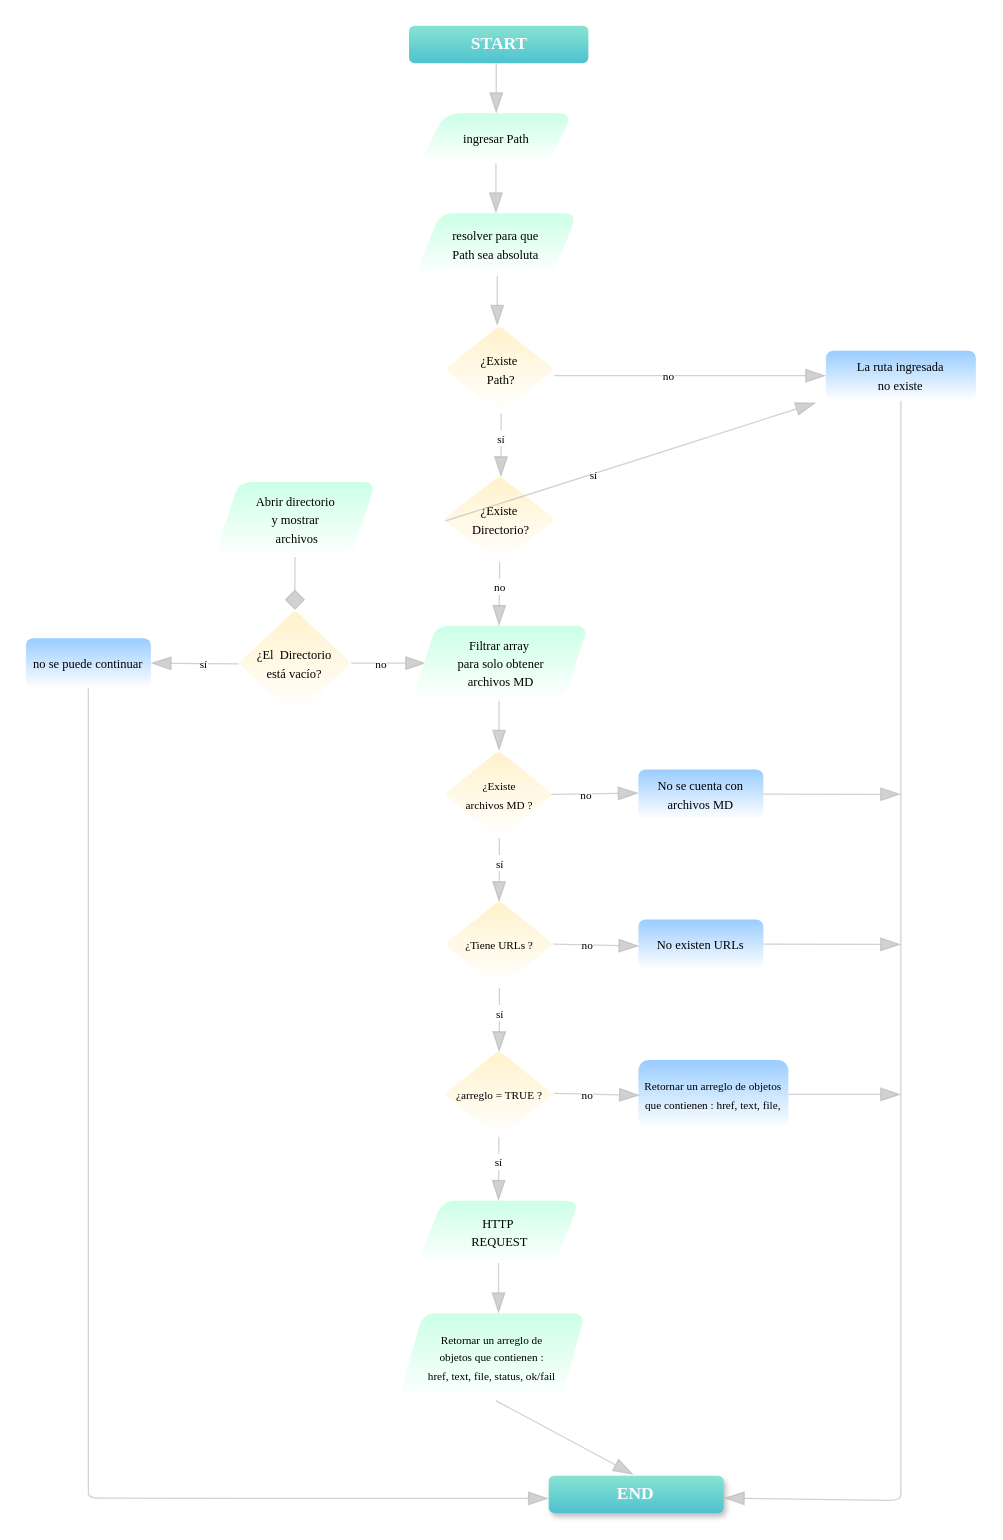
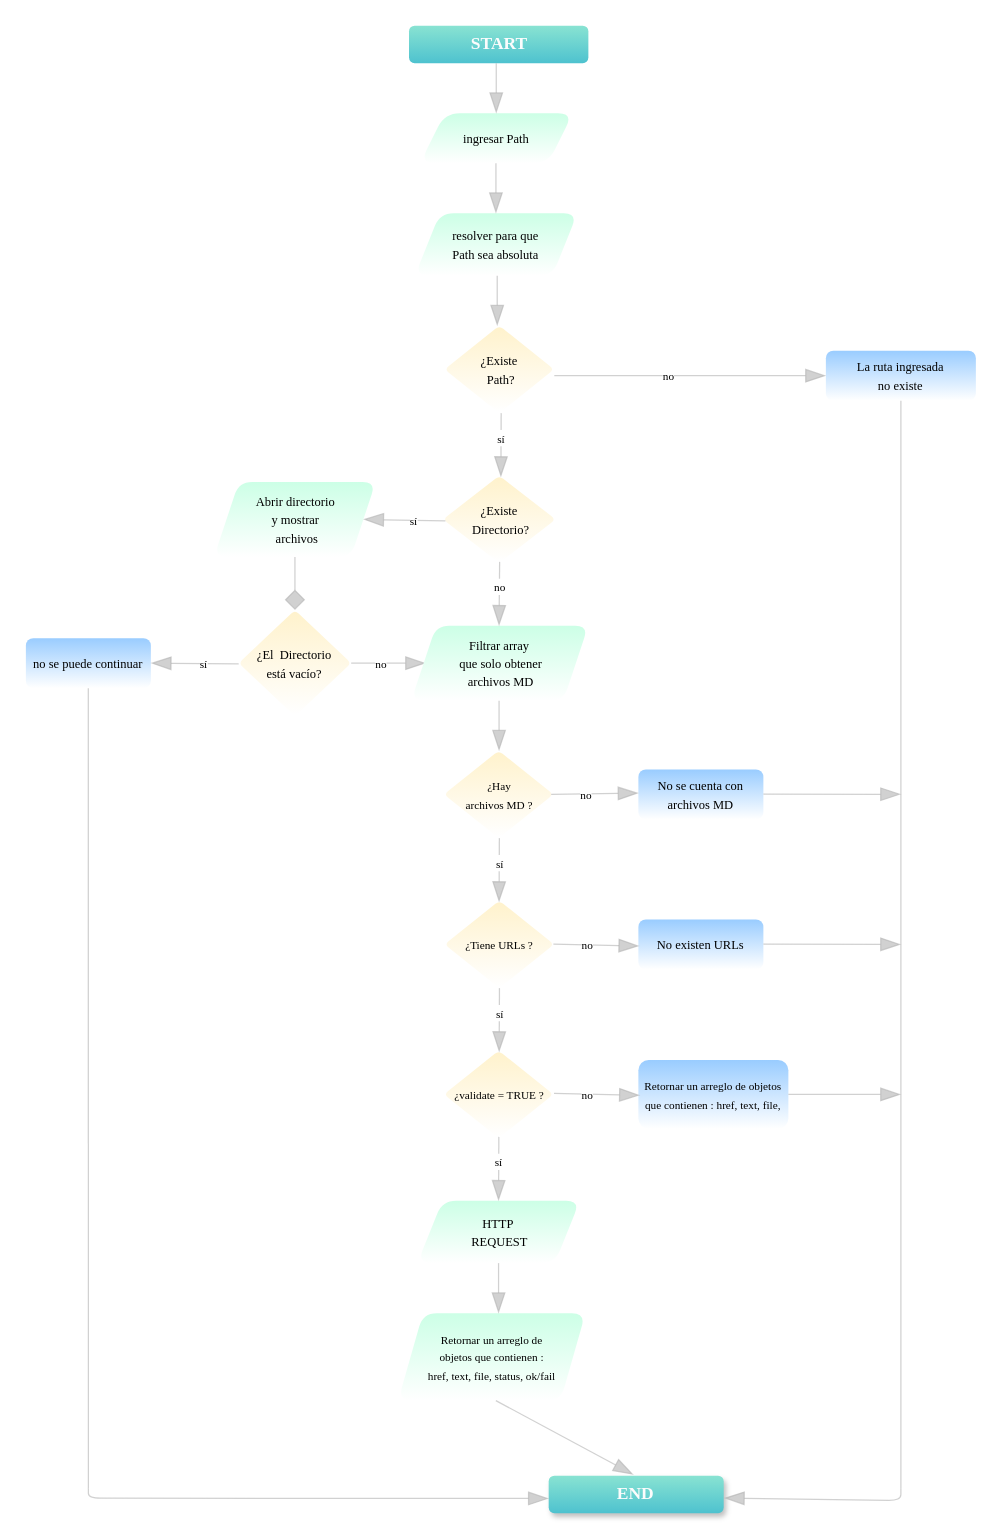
- <mxCell id="9" value="&lt;font style=&quot;font-size: 9px&quot;&gt;sí&lt;/font&gt;" style="endArrow=blockThin;html=1;startSize=14;endSize=14;sourcePerimeterSpacing=8;targetPerimeterSpacing=8;strokeColor=#B3B3B3;rounded=1;strokeWidth=1;endFill=1;opacity=60;fontFamily=Poppins;fontSource=https%3A%2F%2Ffonts.googleapis.com%2Fcss%3Ffamily%3DPoppins;verticalAlign=middle;exitX=0.021;exitY=0.518;exitDx=0;exitDy=0;exitPerimeter=0;" edge="1" parent="1" source="8" target="17"><mxGeometry x="-0.2" width="50" height="50" relative="1" as="geometry"><mxPoint x="360.24" y="420" as="sourcePoint" /><mxPoint x="360" y="470" as="targetPoint" /><mxPoint as="offset" /></mxGeometry></mxCell>
+ <mxCell id="9" value="&lt;font style=&quot;font-size: 9px&quot;&gt;sí&lt;/font&gt;" style="endArrow=blockThin;html=1;startSize=14;endSize=14;sourcePerimeterSpacing=8;targetPerimeterSpacing=8;strokeColor=#B3B3B3;rounded=1;strokeWidth=1;endFill=1;opacity=60;fontFamily=Poppins;fontSource=https%3A%2F%2Ffonts.googleapis.com%2Fcss%3Ffamily%3DPoppins;verticalAlign=middle;entryX=1;entryY=0.5;entryDx=0;entryDy=0;exitX=0.021;exitY=0.518;exitDx=0;exitDy=0;exitPerimeter=0;" edge="1" parent="1" source="8" target="10"><mxGeometry x="-0.2" width="50" height="50" relative="1" as="geometry"><mxPoint x="360.24" y="420" as="sourcePoint" /><mxPoint x="360" y="470" as="targetPoint" /><mxPoint as="offset" /></mxGeometry></mxCell>
- <mxCell id="19" value="&lt;font face=&quot;Poppins&quot; style=&quot;font-size: 9px&quot;&gt;&lt;span style=&quot;font-size: 10px&quot;&gt;Filtrar array&lt;br&gt;&amp;nbsp;para solo obtener&lt;br&gt;&amp;nbsp;archivos MD&lt;/span&gt;&lt;/font&gt;" style="shape=parallelogram;perimeter=parallelogramPerimeter;whiteSpace=wrap;html=1;fixedSize=1;shadow=0;glass=1;sketch=0;hachureGap=4;pointerEvents=0;fillColor=#CCFFE6;strokeColor=none;rounded=1;arcSize=21;align=center;gradientColor=#ffffff;" vertex="1" parent="1"><mxGeometry x="328.25" y="500" width="141.75" height="60" as="geometry" /></mxCell>
+ <mxCell id="19" value="&lt;font face=&quot;Poppins&quot; style=&quot;font-size: 9px&quot;&gt;&lt;span style=&quot;font-size: 10px&quot;&gt;Filtrar array&lt;br&gt;&amp;nbsp;que solo obtener&lt;br&gt;&amp;nbsp;archivos MD&lt;/span&gt;&lt;/font&gt;" style="shape=parallelogram;perimeter=parallelogramPerimeter;whiteSpace=wrap;html=1;fixedSize=1;shadow=0;glass=1;sketch=0;hachureGap=4;pointerEvents=0;fillColor=#CCFFE6;strokeColor=none;rounded=1;arcSize=21;align=center;gradientColor=#ffffff;" vertex="1" parent="1"><mxGeometry x="328.25" y="500" width="141.75" height="60" as="geometry" /></mxCell>
- <mxCell id="21" value="&lt;font face=&quot;Poppins&quot; data-font-src=&quot;https://fonts.googleapis.com/css?family=Poppins&quot; style=&quot;font-size: 9px&quot;&gt;&lt;font&gt;¿Existe &lt;br&gt;archivos MD&amp;nbsp;&lt;/font&gt;&lt;font&gt;?&lt;/font&gt;&lt;/font&gt;" style="rhombus;whiteSpace=wrap;html=1;rounded=1;shadow=0;glass=0;sketch=0;hachureGap=4;pointerEvents=0;strokeColor=none;fillColor=default;gradientDirection=north;arcSize=8;gradientColor=#FFF2CC;" vertex="1" parent="1"><mxGeometry x="354.5" y="600" width="87.5" height="70" as="geometry" /></mxCell>
+ <mxCell id="21" value="&lt;font face=&quot;Poppins&quot; data-font-src=&quot;https://fonts.googleapis.com/css?family=Poppins&quot; style=&quot;font-size: 9px&quot;&gt;&lt;font&gt;¿Hay &lt;br&gt;archivos MD&amp;nbsp;&lt;/font&gt;&lt;font&gt;?&lt;/font&gt;&lt;/font&gt;" style="rhombus;whiteSpace=wrap;html=1;rounded=1;shadow=0;glass=0;sketch=0;hachureGap=4;pointerEvents=0;strokeColor=none;fillColor=default;gradientDirection=north;arcSize=8;gradientColor=#FFF2CC;" vertex="1" parent="1"><mxGeometry x="354.5" y="600" width="87.5" height="70" as="geometry" /></mxCell>
- <mxCell id="25" value="&lt;font face=&quot;Poppins&quot; data-font-src=&quot;https://fonts.googleapis.com/css?family=Poppins&quot; style=&quot;font-size: 9px&quot;&gt;&lt;font&gt;¿arreglo = TRUE&amp;nbsp;&lt;/font&gt;&lt;font&gt;?&lt;/font&gt;&lt;/font&gt;" style="rhombus;whiteSpace=wrap;html=1;rounded=1;shadow=0;glass=0;sketch=0;hachureGap=4;pointerEvents=0;strokeColor=none;fillColor=default;gradientDirection=north;arcSize=8;gradientColor=#FFF2CC;" vertex="1" parent="1"><mxGeometry x="354.5" y="840" width="87.5" height="70" as="geometry" /></mxCell>
+ <mxCell id="25" value="&lt;font face=&quot;Poppins&quot; data-font-src=&quot;https://fonts.googleapis.com/css?family=Poppins&quot; style=&quot;font-size: 9px&quot;&gt;&lt;font&gt;¿validate = TRUE&amp;nbsp;&lt;/font&gt;&lt;font&gt;?&lt;/font&gt;&lt;/font&gt;" style="rhombus;whiteSpace=wrap;html=1;rounded=1;shadow=0;glass=0;sketch=0;hachureGap=4;pointerEvents=0;strokeColor=none;fillColor=default;gradientDirection=north;arcSize=8;gradientColor=#FFF2CC;" vertex="1" parent="1"><mxGeometry x="354.5" y="840" width="87.5" height="70" as="geometry" /></mxCell>
